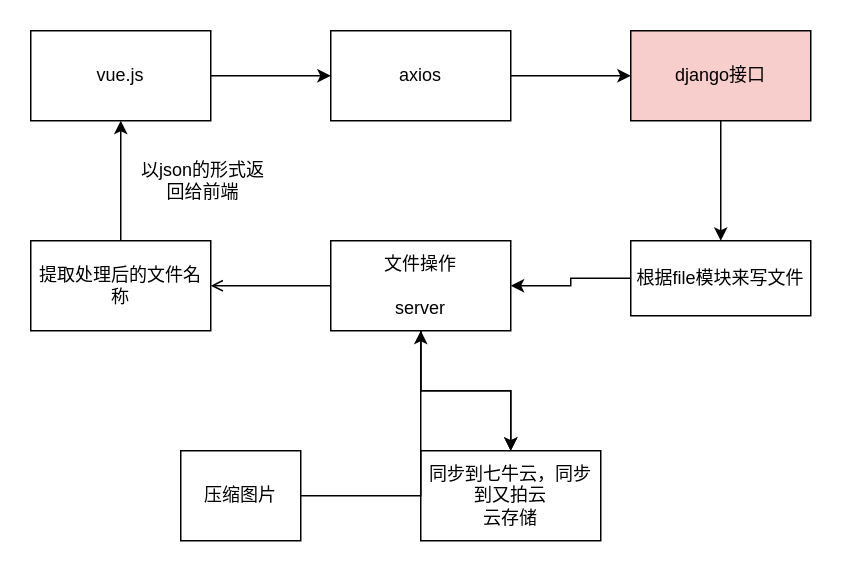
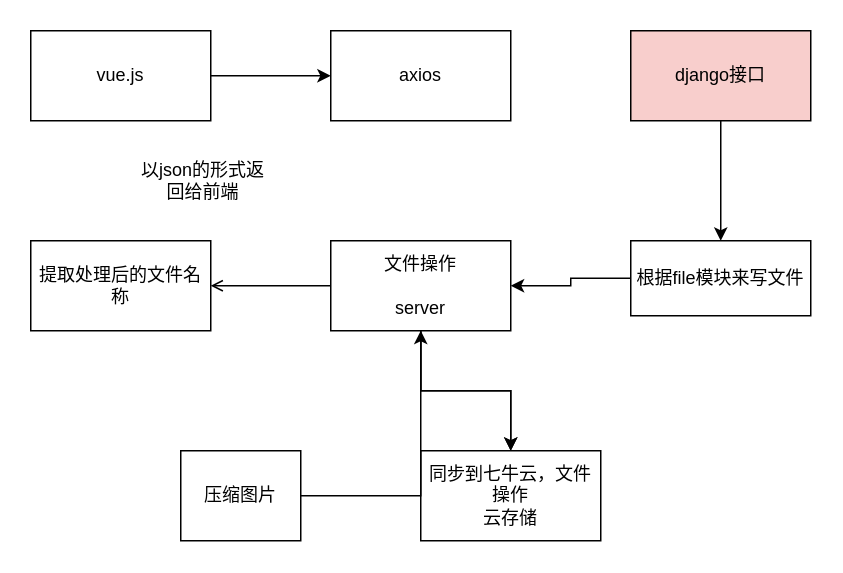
- <mxCell id="4" value="" style="edgeStyle=orthogonalEdgeStyle;rounded=0;orthogonalLoop=1;jettySize=auto;html=1;" edge="1" parent="1" source="5" target="7"><mxGeometry relative="1" as="geometry" /></mxCell>
- <mxCell id="14" value="" style="edgeStyle=orthogonalEdgeStyle;rounded=0;orthogonalLoop=1;jettySize=auto;html=1;" edge="1" parent="1" source="15" target="3"><mxGeometry relative="1" as="geometry" /></mxCell>
- <mxCell id="16" value="同步到七牛云，同步到又拍云&lt;br&gt;云存储" style="rounded=0;whiteSpace=wrap;html=1;" vertex="1" parent="1"><mxGeometry x="280" y="300" width="120" height="60" as="geometry" /></mxCell>
+ <mxCell id="16" value="同步到七牛云，文件操作&lt;br&gt;云存储" style="rounded=0;whiteSpace=wrap;html=1;" vertex="1" parent="1"><mxGeometry x="280" y="300" width="120" height="60" as="geometry" /></mxCell>
